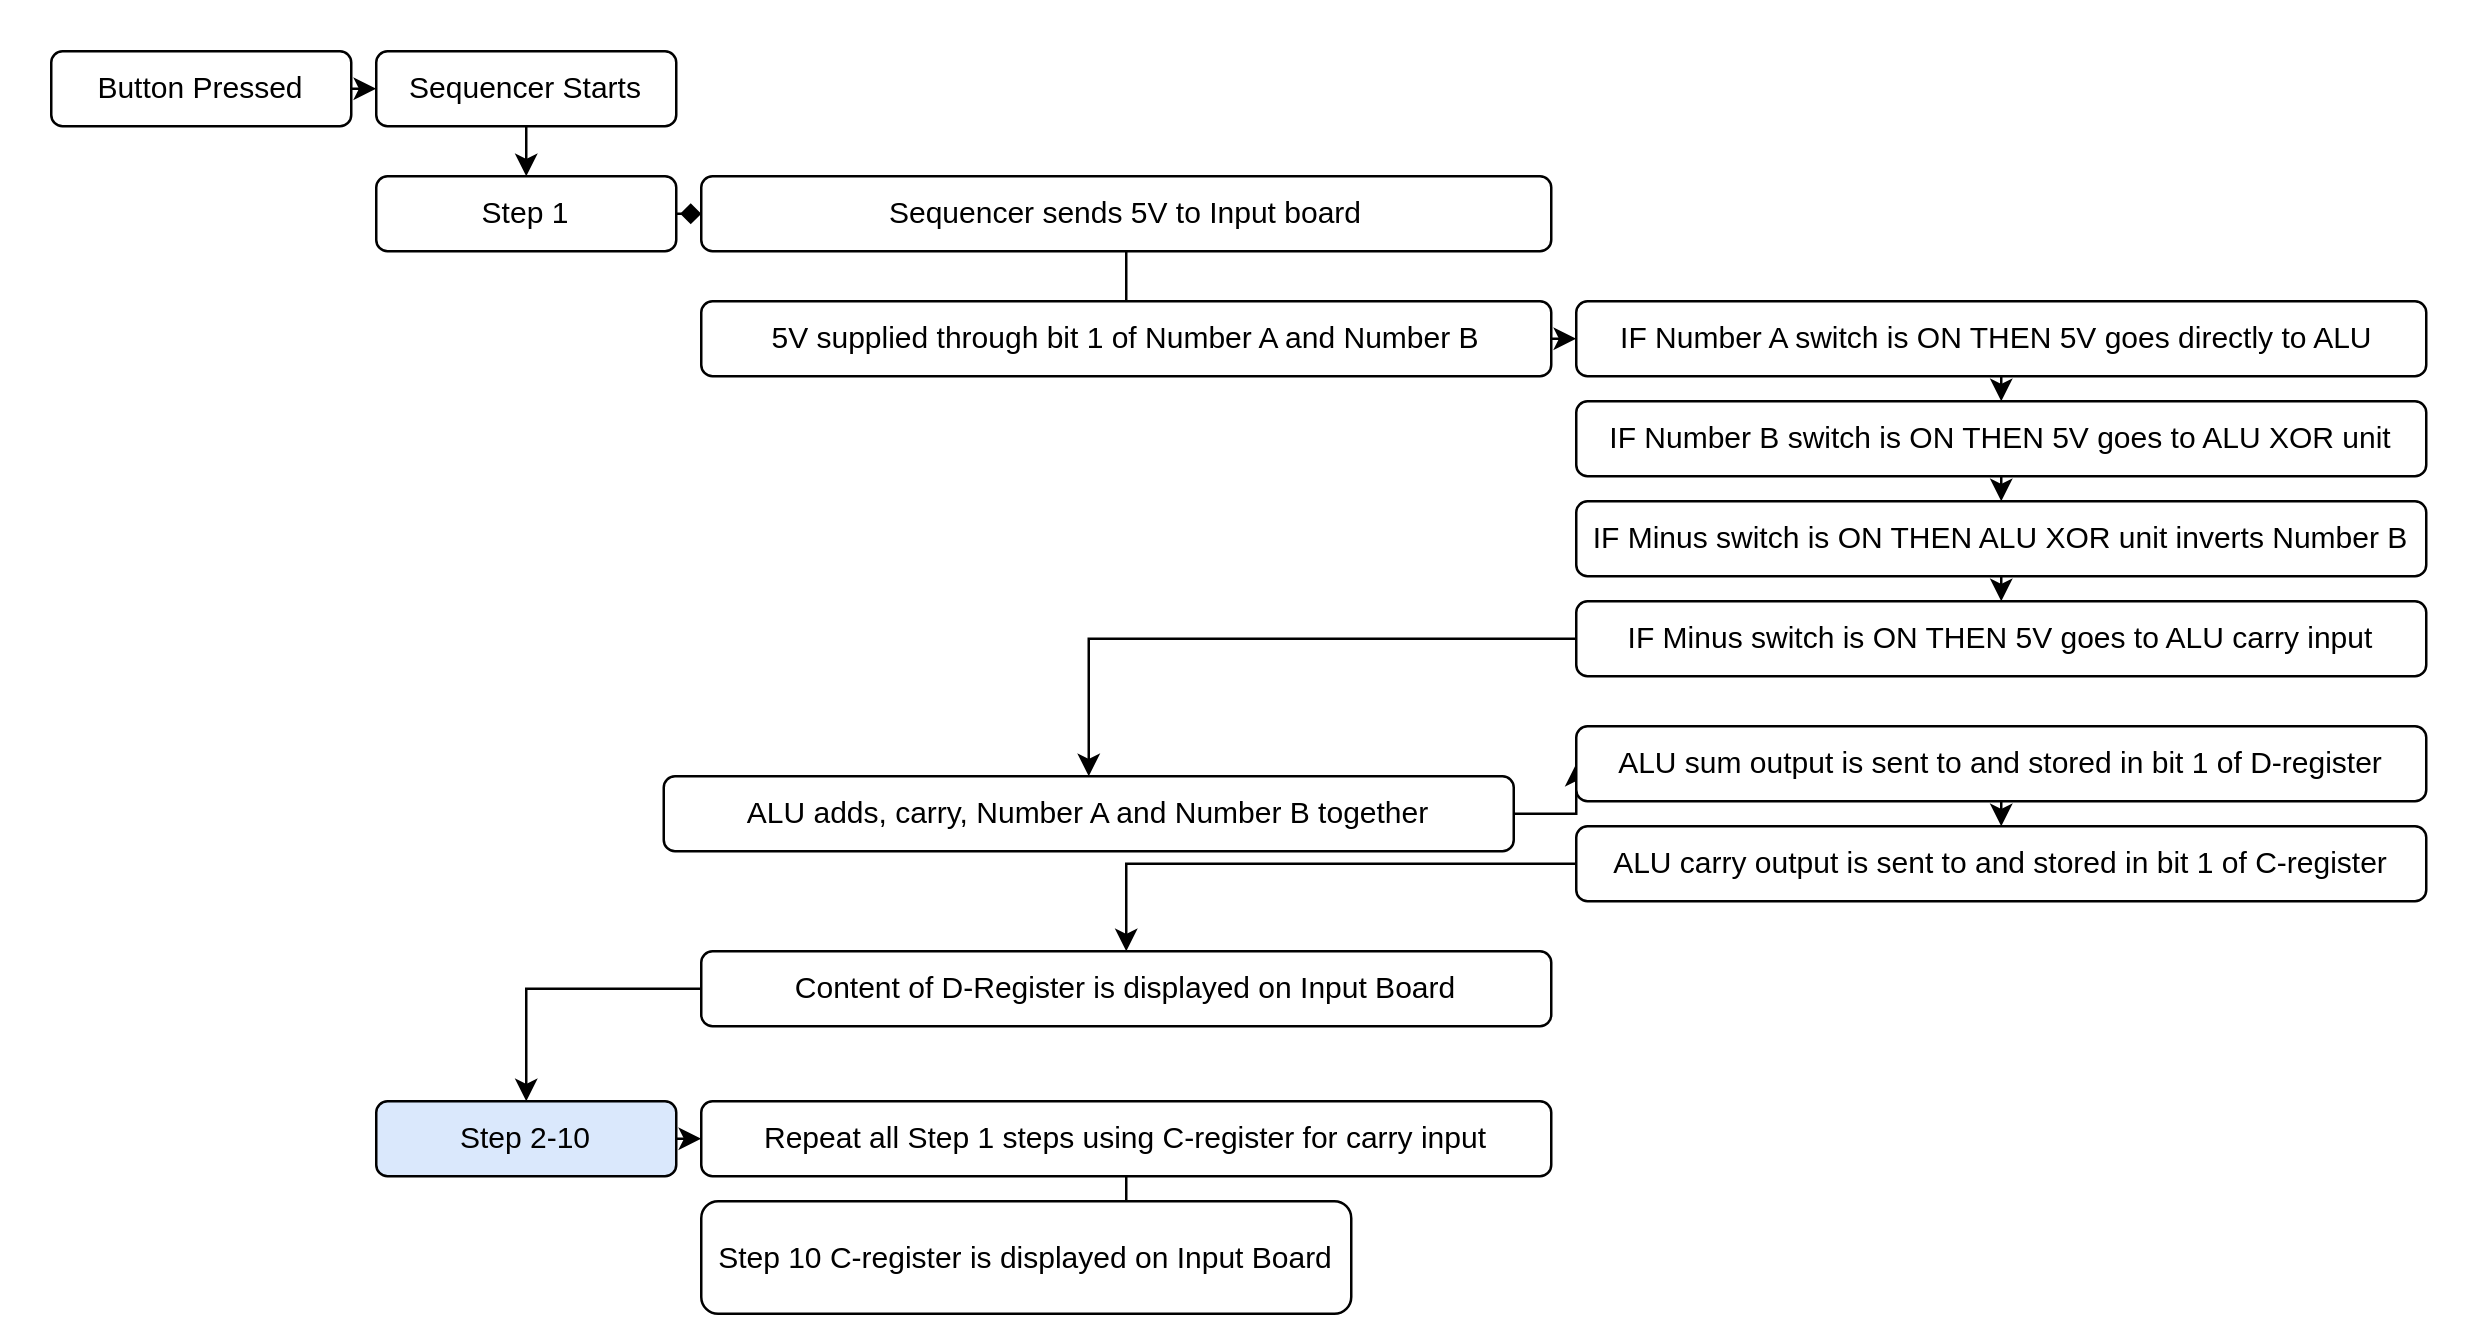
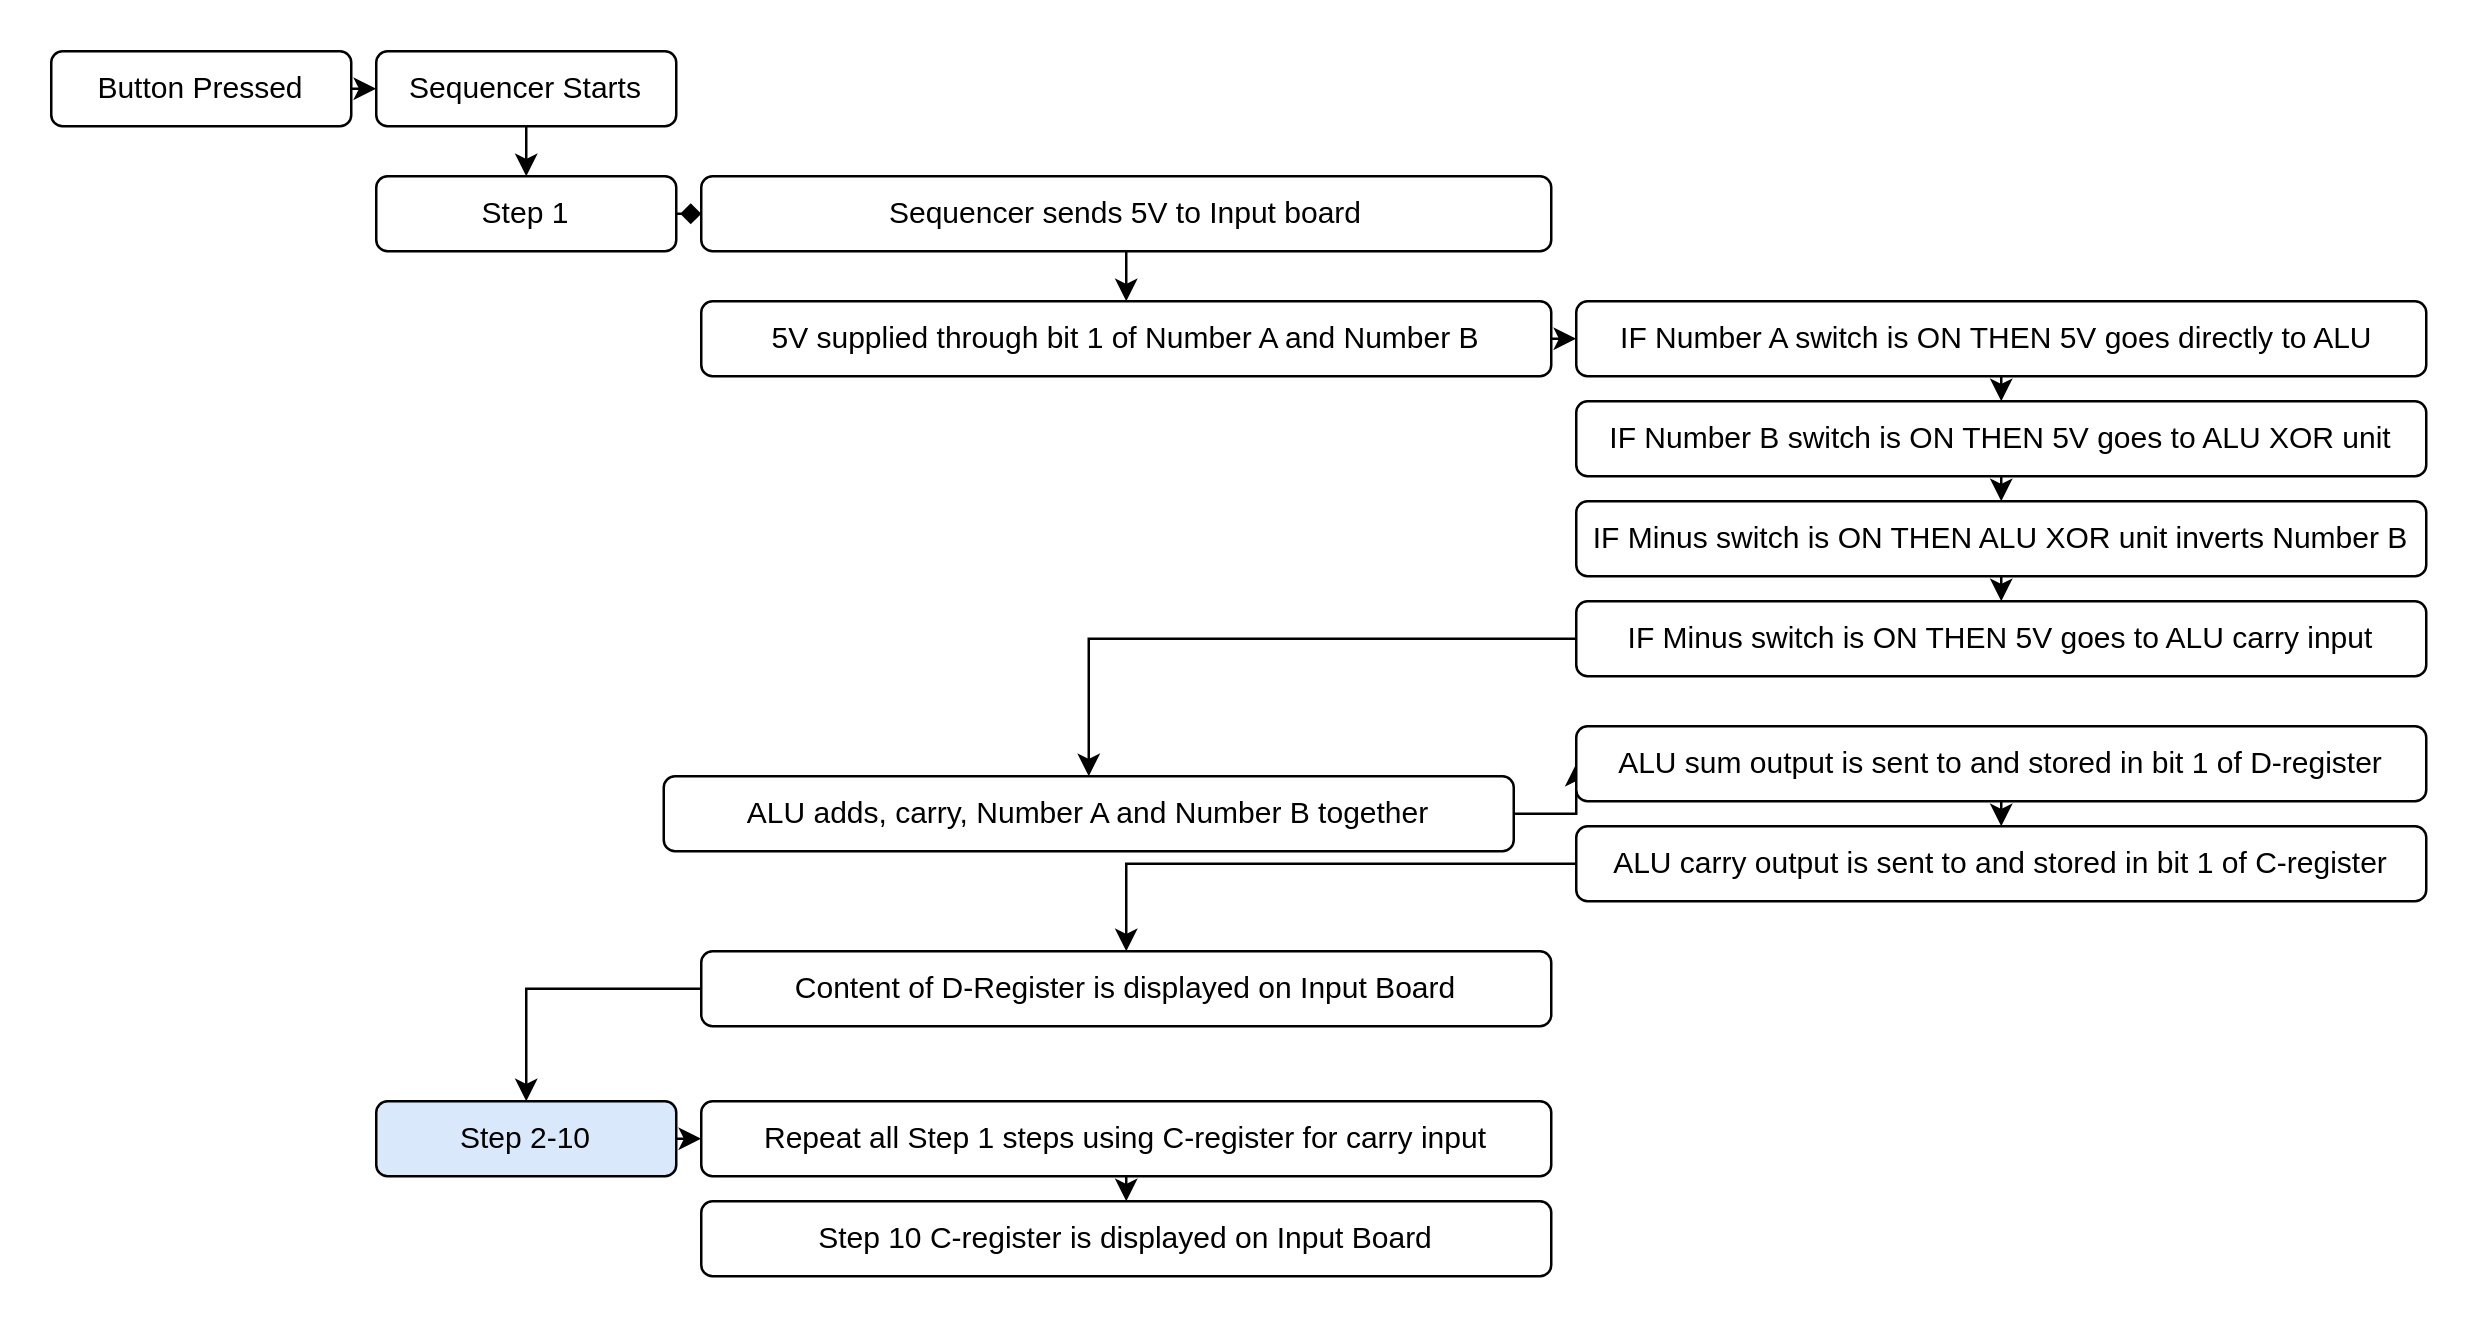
- <mxCell id="8" style="edgeStyle=orthogonalEdgeStyle;rounded=0;orthogonalLoop=1;jettySize=auto;html=1;exitX=0.5;exitY=1;exitDx=0;exitDy=0;entryX=0.5;entryY=0;entryDx=0;entryDy=0;endArrow=none;" edge="1" parent="1" source="9" target="11"><mxGeometry relative="1" as="geometry" /></mxCell>
+ <mxCell id="8" style="edgeStyle=orthogonalEdgeStyle;rounded=0;orthogonalLoop=1;jettySize=auto;html=1;exitX=0.5;exitY=1;exitDx=0;exitDy=0;entryX=0.5;entryY=0;entryDx=0;entryDy=0;" edge="1" parent="1" source="9" target="11"><mxGeometry relative="1" as="geometry" /></mxCell>
- <mxCell id="32" value="Step 10 C-register is displayed on Input Board" style="rounded=1;whiteSpace=wrap;html=1;" vertex="1" parent="1"><mxGeometry x="280" y="480" width="260" height="45" as="geometry" /></mxCell>
+ <mxCell id="32" value="Step 10 C-register is displayed on Input Board" style="rounded=1;whiteSpace=wrap;html=1;" vertex="1" parent="1"><mxGeometry x="280" y="480" width="340" height="30" as="geometry" /></mxCell>
